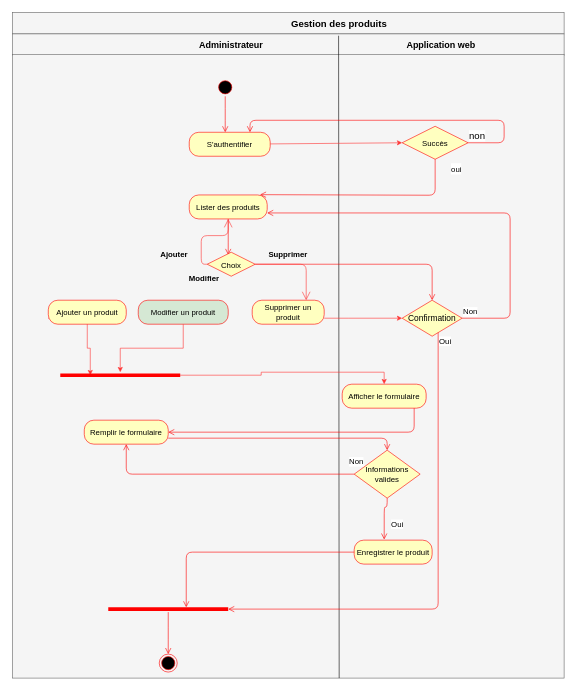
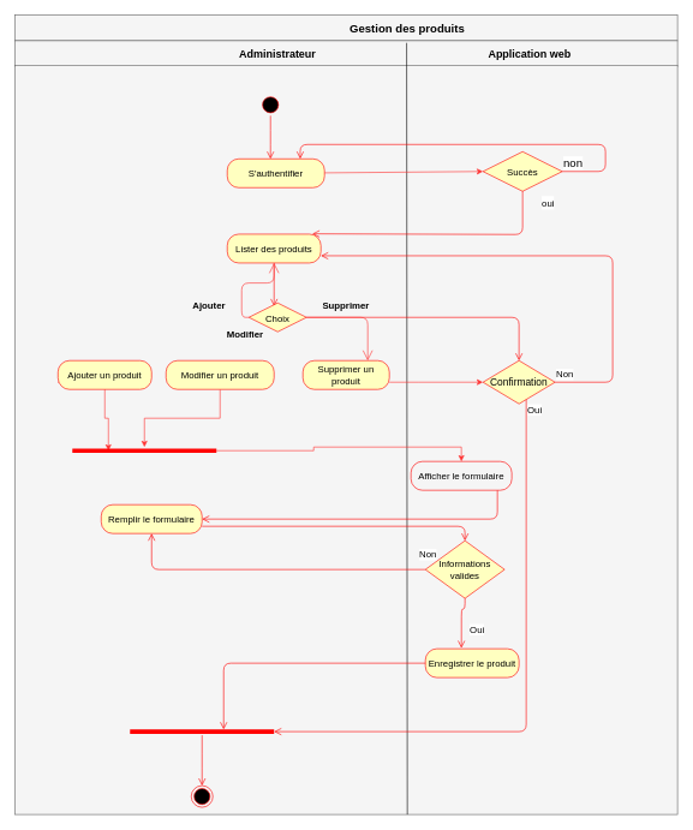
- <mxCell id="23" value="&lt;font style=&quot;font-size: 13px&quot;&gt;Modifier un produit&lt;/font&gt;" style="rounded=1;whiteSpace=wrap;html=1;arcSize=40;fontColor=#000000;fillColor=#d5e8d4;strokeColor=#ff0000;" vertex="1" parent="1"><mxGeometry x="230" y="500" width="150" height="40" as="geometry" /></mxCell>
+ <mxCell id="23" value="&lt;font style=&quot;font-size: 13px&quot;&gt;Modifier un produit&lt;/font&gt;" style="rounded=1;whiteSpace=wrap;html=1;arcSize=40;fontColor=#000000;fillColor=#ffffc0;strokeColor=#ff0000;" vertex="1" parent="1"><mxGeometry x="230" y="500" width="150" height="40" as="geometry" /></mxCell>
- <mxCell id="36" value="&lt;font style=&quot;font-size: 13px&quot;&gt;Afficher le formulaire&lt;/font&gt;" style="rounded=1;whiteSpace=wrap;html=1;arcSize=40;fontColor=#000000;fillColor=#ffffc0;strokeColor=#ff0000;" vertex="1" parent="1"><mxGeometry x="570" y="640" width="140" height="40" as="geometry" /></mxCell>
+ <mxCell id="36" value="&lt;font style=&quot;font-size: 13px&quot;&gt;Afficher le formulaire&lt;/font&gt;" style="rounded=1;whiteSpace=wrap;html=1;arcSize=40;fontColor=#000000;fillColor=#f5f5f5;strokeColor=#ff0000;" vertex="1" parent="1"><mxGeometry x="570" y="640" width="140" height="40" as="geometry" /></mxCell>
